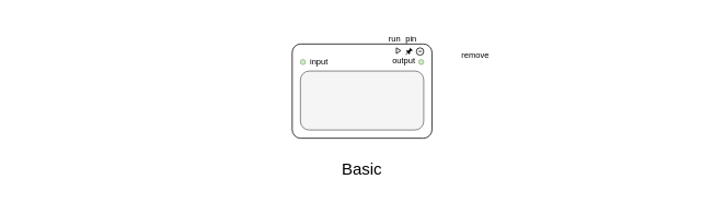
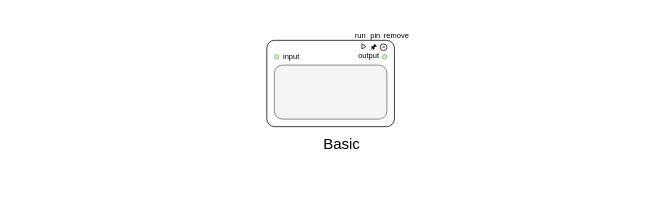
- <mxCell id="17" value="&lt;font style=&quot;font-size: 10px;&quot;&gt;remove&lt;/font&gt;" style="text;html=1;strokeColor=none;fillColor=none;align=center;verticalAlign=middle;whiteSpace=wrap;rounded=0;fontSize=20;" vertex="1" parent="1"><mxGeometry x="565" y="50" width="26" height="23" as="geometry" /></mxCell>
+ <mxCell id="17" value="&lt;font style=&quot;font-size: 10px;&quot;&gt;remove&lt;/font&gt;" style="text;html=1;strokeColor=none;fillColor=none;align=center;verticalAlign=middle;whiteSpace=wrap;rounded=0;fontSize=20;" vertex="1" parent="1"><mxGeometry x="515" y="30" width="26" height="23" as="geometry" /></mxCell>
- <mxCell id="5" value="&lt;font style=&quot;font-size: 20px;&quot;&gt;Basic&lt;/font&gt;" style="text;html=1;strokeColor=none;fillColor=none;align=center;verticalAlign=middle;whiteSpace=wrap;rounded=0;" vertex="1" parent="1"><mxGeometry x="385" y="190" width="110" height="30" as="geometry" /></mxCell>
+ <mxCell id="5" value="&lt;font style=&quot;font-size: 20px;&quot;&gt;Basic&lt;/font&gt;" style="text;html=1;strokeColor=none;fillColor=none;align=center;verticalAlign=middle;whiteSpace=wrap;rounded=0;" vertex="1" parent="1"><mxGeometry x="400" y="175" width="110" height="30" as="geometry" /></mxCell>
